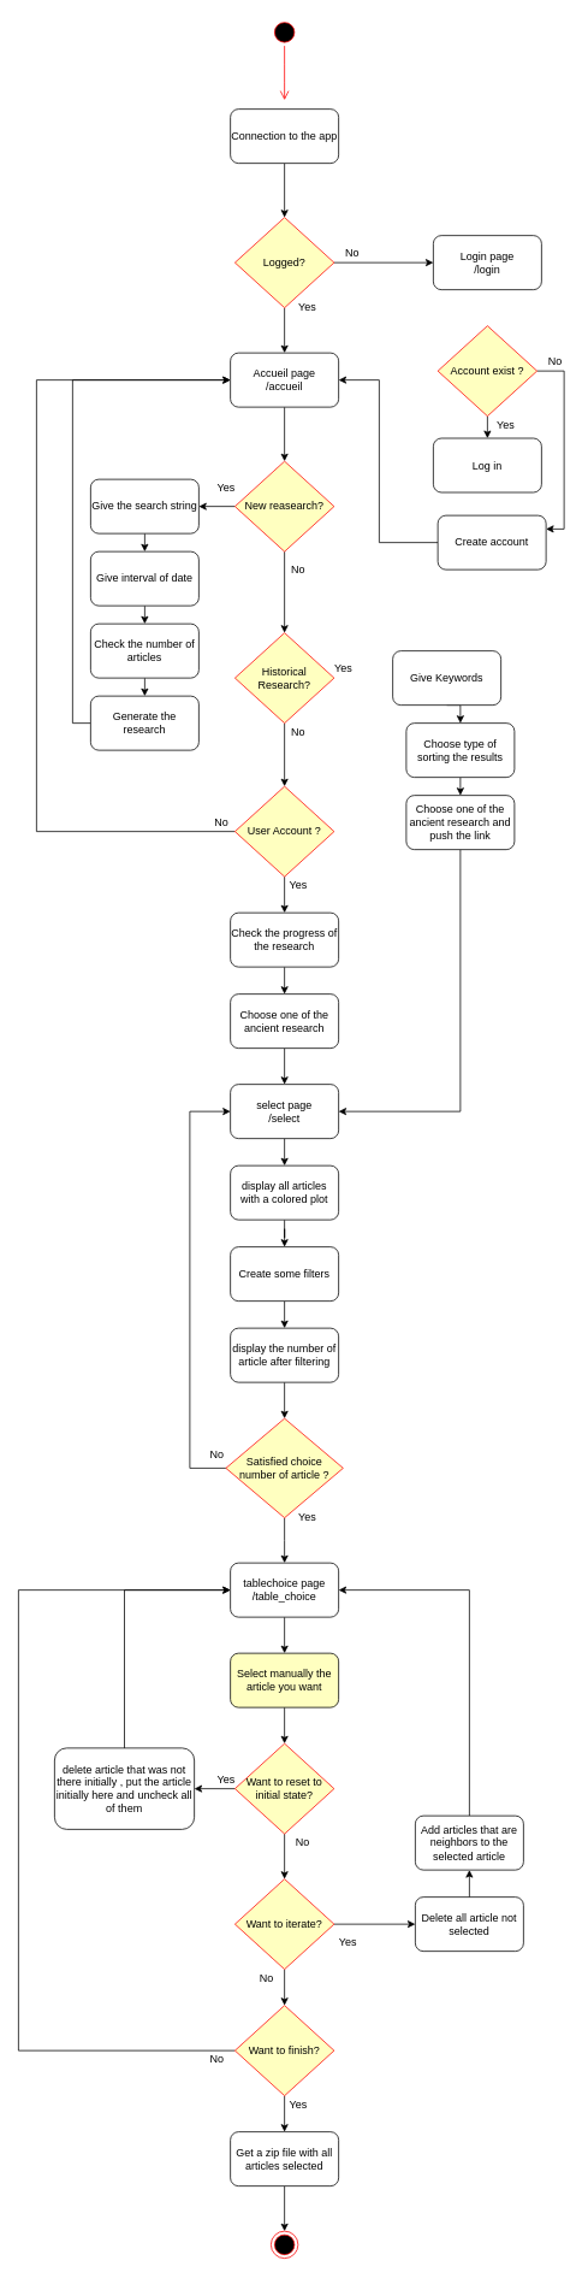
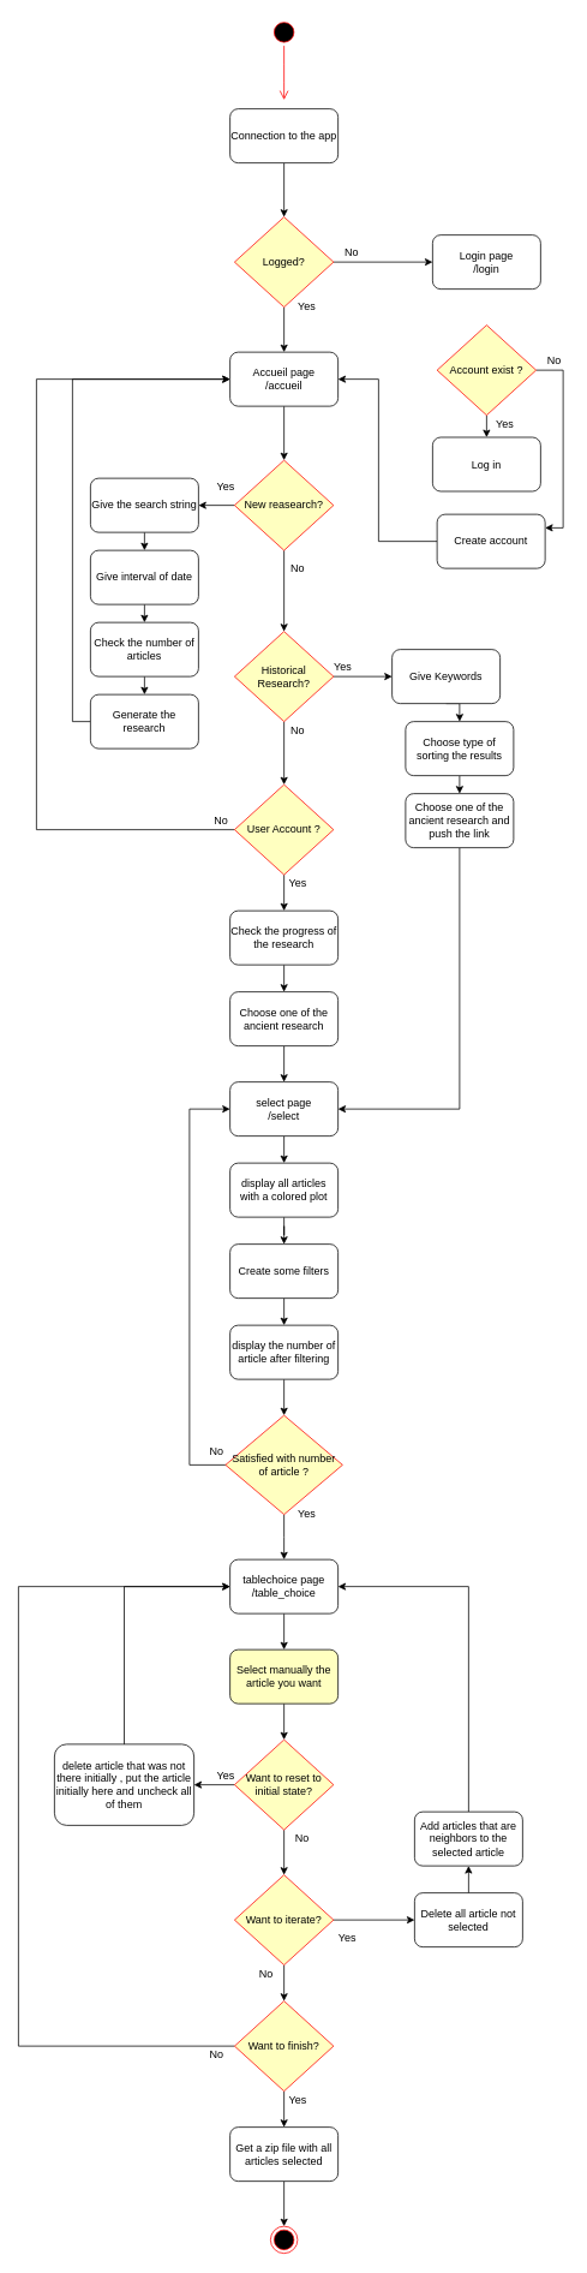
+ <mxCell id="24" style="edgeStyle=orthogonalEdgeStyle;rounded=0;orthogonalLoop=1;jettySize=auto;html=1;exitX=1;exitY=0.5;exitDx=0;exitDy=0;entryX=0;entryY=0.5;entryDx=0;entryDy=0;" edge="1" parent="1" source="25" target="41"><mxGeometry relative="1" as="geometry" /></mxCell>
- <mxCell id="65" value="Satisfied choice number of article ?" style="rhombus;whiteSpace=wrap;html=1;fillColor=#ffffc0;strokeColor=#ff0000;" vertex="1" parent="1"><mxGeometry x="250" y="1570" width="130" height="110" as="geometry" /></mxCell>
+ <mxCell id="65" value="Satisfied with number of article ?" style="rhombus;whiteSpace=wrap;html=1;fillColor=#ffffc0;strokeColor=#ff0000;" vertex="1" parent="1"><mxGeometry x="250" y="1570" width="130" height="110" as="geometry" /></mxCell>
